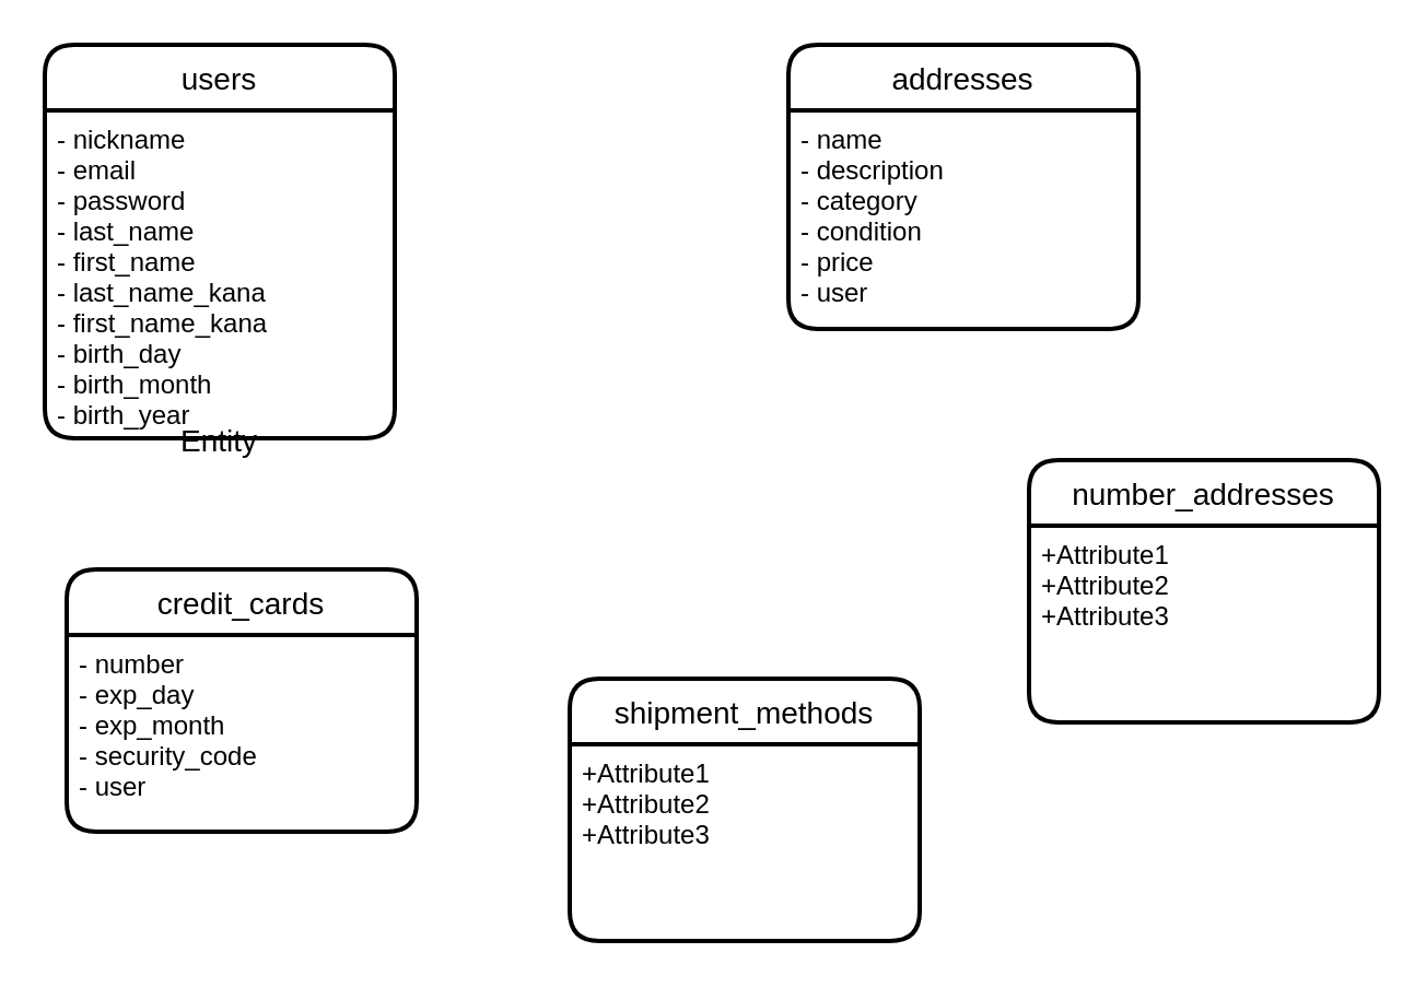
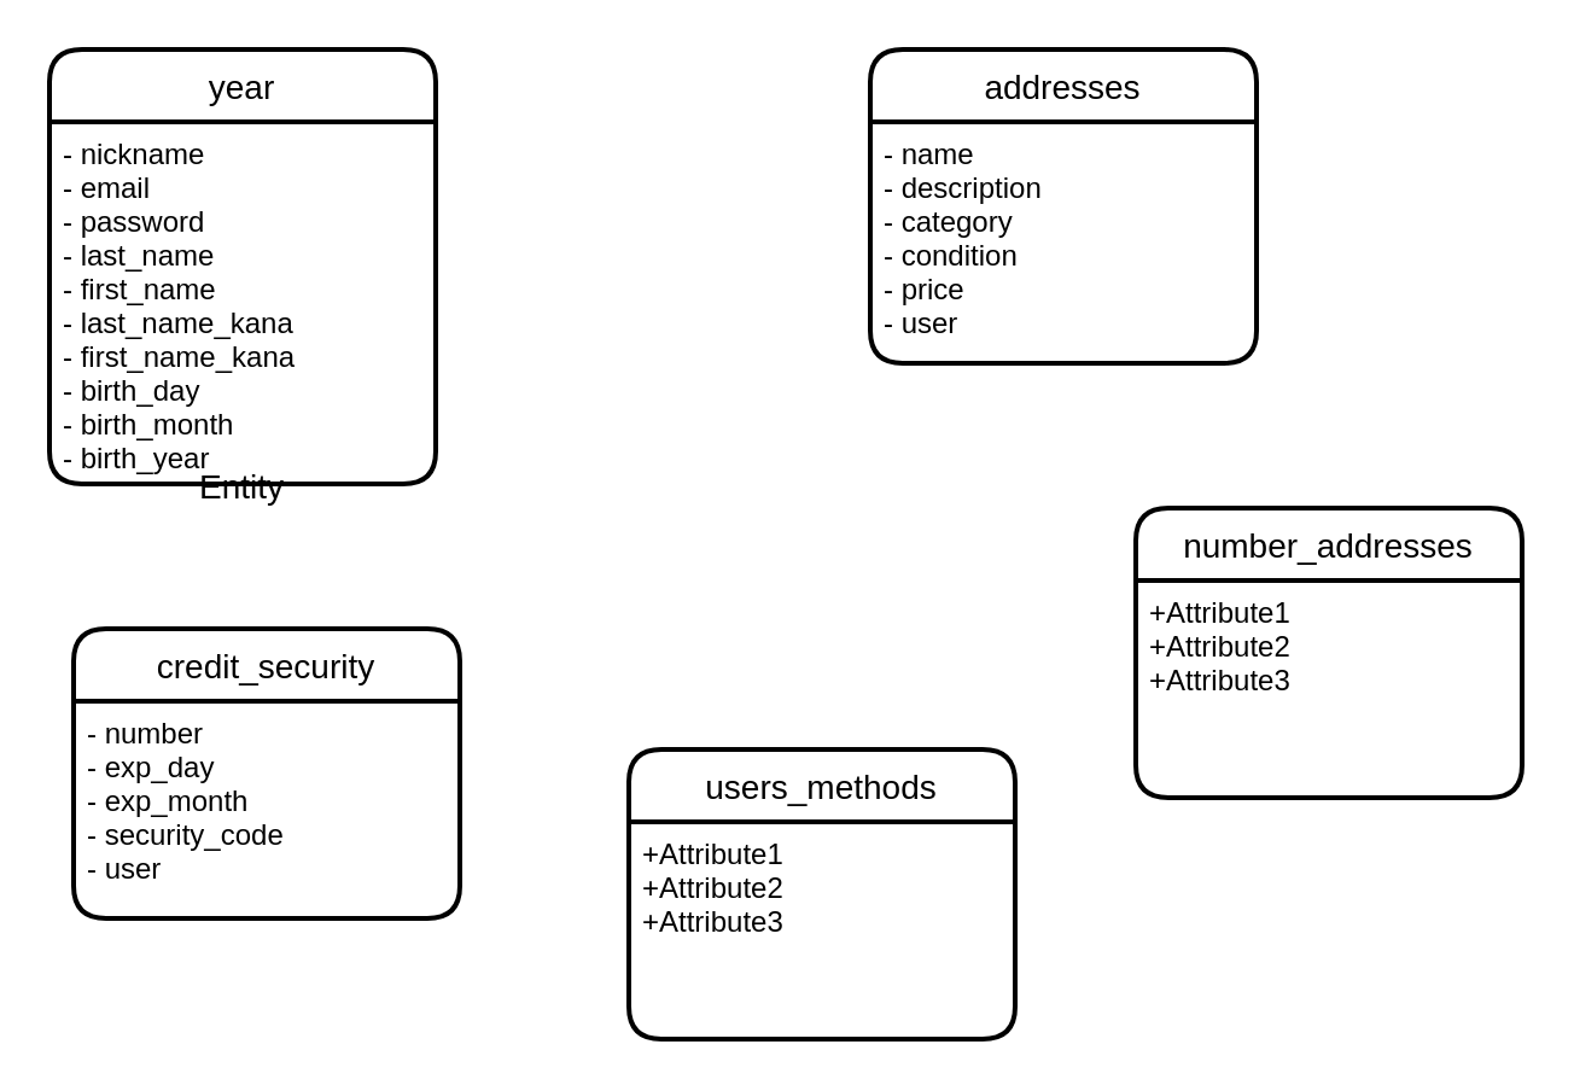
- <mxCell id="2" value="users" style="swimlane;childLayout=stackLayout;horizontal=1;startSize=30;horizontalStack=0;rounded=1;fontSize=14;fontStyle=0;strokeWidth=2;resizeParent=0;resizeLast=1;shadow=0;dashed=0;align=center;" vertex="1" parent="1"><mxGeometry x="20" y="20" width="160" height="180" as="geometry" /></mxCell>
+ <mxCell id="2" value="year" style="swimlane;childLayout=stackLayout;horizontal=1;startSize=30;horizontalStack=0;rounded=1;fontSize=14;fontStyle=0;strokeWidth=2;resizeParent=0;resizeLast=1;shadow=0;dashed=0;align=center;" vertex="1" parent="1"><mxGeometry x="20" y="20" width="160" height="180" as="geometry" /></mxCell>
- <mxCell id="7" value="credit_cards" style="swimlane;childLayout=stackLayout;horizontal=1;startSize=30;horizontalStack=0;rounded=1;fontSize=14;fontStyle=0;strokeWidth=2;resizeParent=0;resizeLast=1;shadow=0;dashed=0;align=center;" vertex="1" parent="1"><mxGeometry x="30" y="260" width="160" height="120" as="geometry" /></mxCell>
+ <mxCell id="7" value="credit_security" style="swimlane;childLayout=stackLayout;horizontal=1;startSize=30;horizontalStack=0;rounded=1;fontSize=14;fontStyle=0;strokeWidth=2;resizeParent=0;resizeLast=1;shadow=0;dashed=0;align=center;" vertex="1" parent="1"><mxGeometry x="30" y="260" width="160" height="120" as="geometry" /></mxCell>
- <mxCell id="11" value="shipment_methods" style="swimlane;childLayout=stackLayout;horizontal=1;startSize=30;horizontalStack=0;rounded=1;fontSize=14;fontStyle=0;strokeWidth=2;resizeParent=0;resizeLast=1;shadow=0;dashed=0;align=center;" vertex="1" parent="1"><mxGeometry x="260" y="310" width="160" height="120" as="geometry" /></mxCell>
+ <mxCell id="11" value="users_methods" style="swimlane;childLayout=stackLayout;horizontal=1;startSize=30;horizontalStack=0;rounded=1;fontSize=14;fontStyle=0;strokeWidth=2;resizeParent=0;resizeLast=1;shadow=0;dashed=0;align=center;" vertex="1" parent="1"><mxGeometry x="260" y="310" width="160" height="120" as="geometry" /></mxCell>
